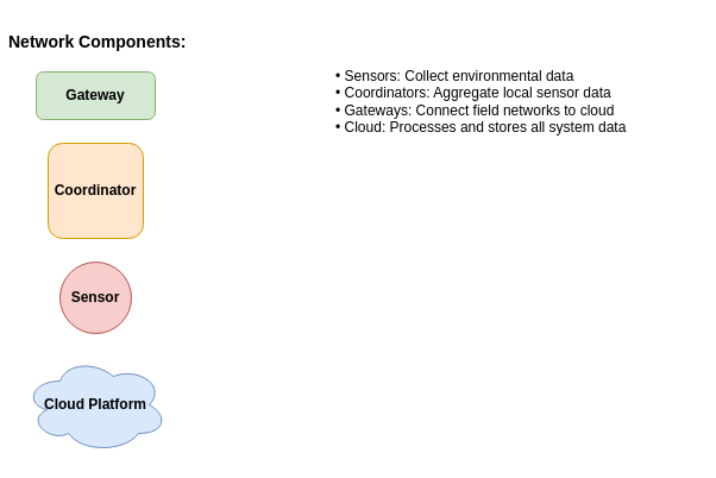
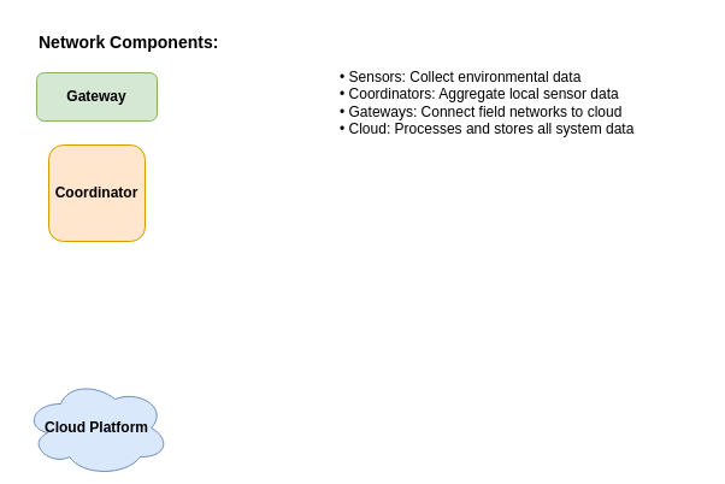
- <mxCell id="2" value="Network Components:" style="text;html=1;strokeColor=none;fillColor=none;align=left;verticalAlign=middle;whiteSpace=wrap;rounded=0;fontSize=14;fontStyle=1" vertex="1" parent="1"><mxGeometry x="5" y="20" width="200" height="30" as="geometry" /></mxCell>
+ <mxCell id="2" value="Network Components:" style="text;html=1;strokeColor=none;fillColor=none;align=left;verticalAlign=middle;whiteSpace=wrap;rounded=0;fontSize=14;fontStyle=1" vertex="1" parent="1"><mxGeometry x="30" y="20" width="200" height="30" as="geometry" /></mxCell>
- <mxCell id="6" value="Sensor" style="ellipse;whiteSpace=wrap;html=1;aspect=fixed;fillColor=#f8cecc;strokeColor=#b85450;fontSize=12;fontStyle=1" vertex="1" parent="1"><mxGeometry x="50" y="220" width="60" height="60" as="geometry" /></mxCell>
- <mxCell id="7" value="Cloud Platform" style="ellipse;shape=cloud;whiteSpace=wrap;html=1;fillColor=#dae8fc;strokeColor=#6c8ebf;fontSize=12;fontStyle=1" vertex="1" parent="1"><mxGeometry x="20" y="300" width="120" height="80" as="geometry" /></mxCell>
+ <mxCell id="7" value="Cloud Platform" style="ellipse;shape=cloud;whiteSpace=wrap;html=1;fillColor=#dae8fc;strokeColor=#6c8ebf;fontSize=12;fontStyle=1" vertex="1" parent="1"><mxGeometry x="20" y="315" width="120" height="80" as="geometry" /></mxCell>
